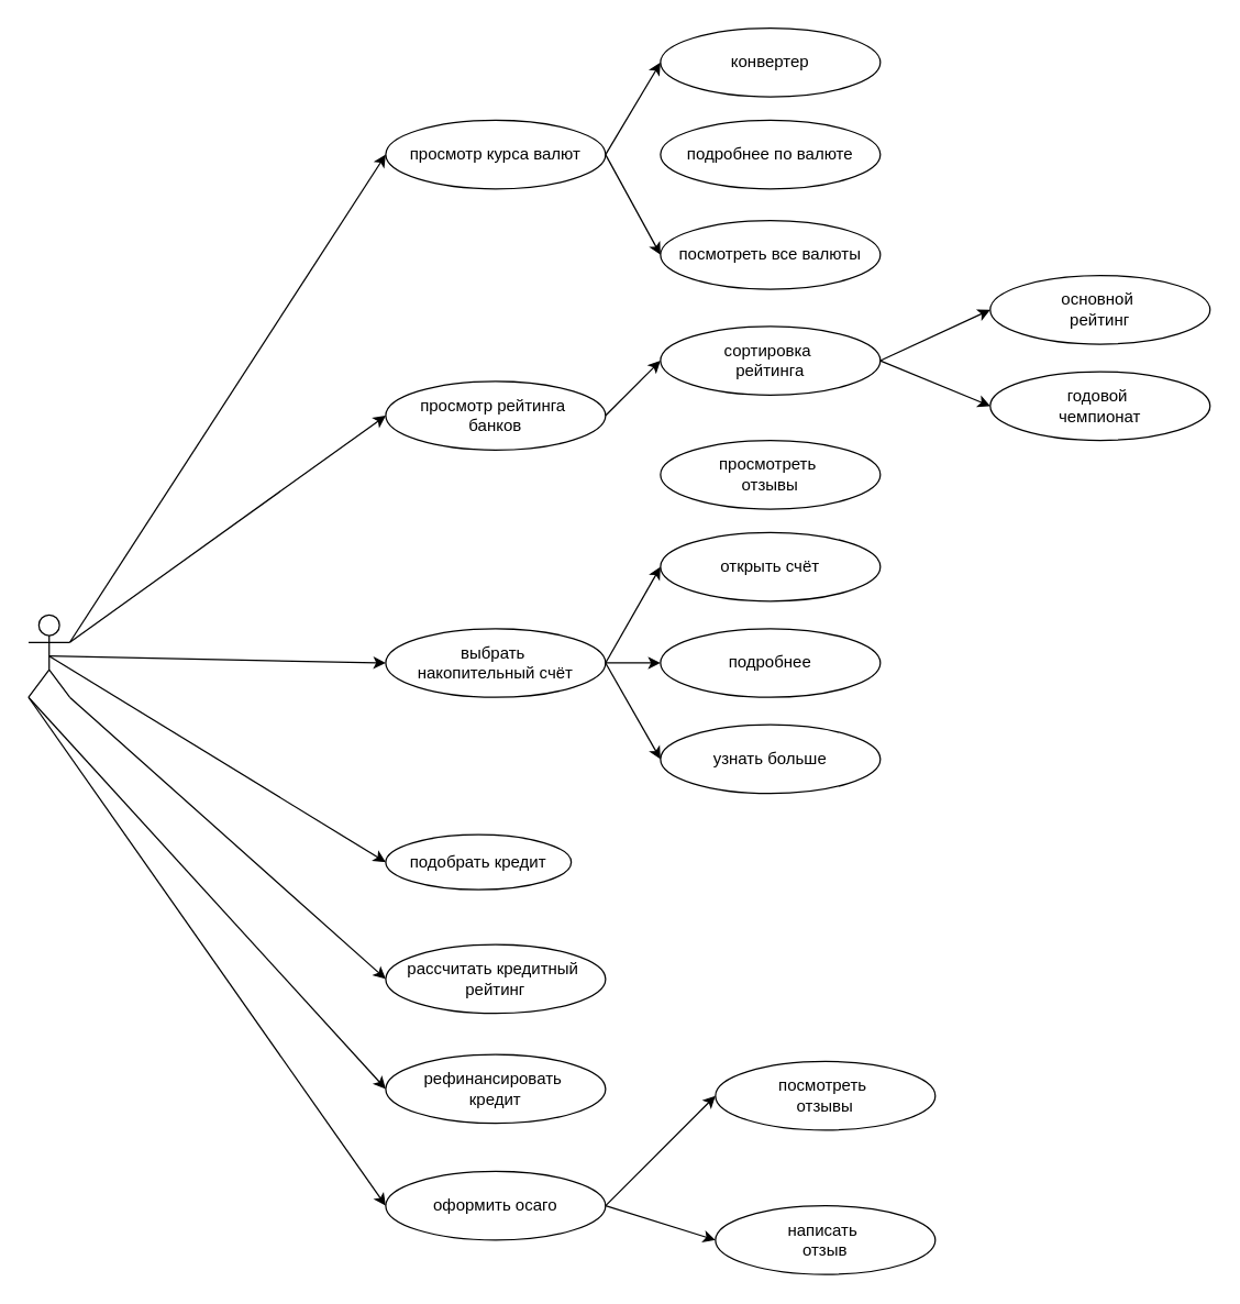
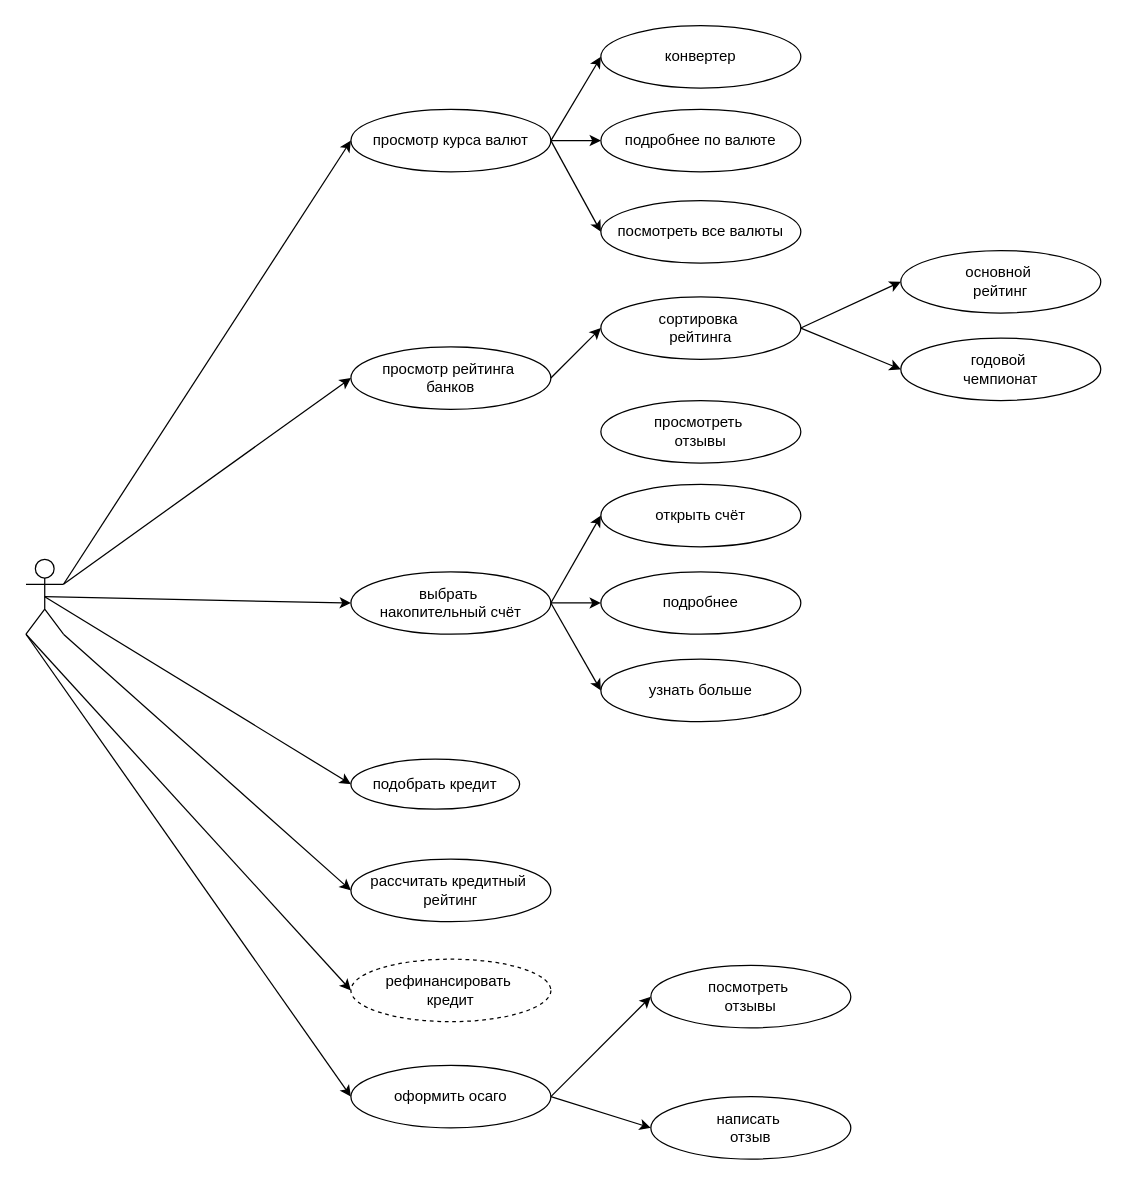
+ <mxCell id="25" value="" style="endArrow=classic;html=1;entryX=0;entryY=0.5;entryDx=0;entryDy=0;exitX=1;exitY=0.5;exitDx=0;exitDy=0;" parent="1" source="21" target="22" edge="1"><mxGeometry width="50" height="50" relative="1" as="geometry"><mxPoint x="440" y="82" as="sourcePoint" /><mxPoint x="520" y="40" as="targetPoint" /></mxGeometry></mxCell>
- <mxCell id="3" value="рефинансировать&amp;nbsp;&lt;br&gt;кредит" style="ellipse;whiteSpace=wrap;html=1;" parent="1" vertex="1"><mxGeometry x="280" y="767" width="160" height="50" as="geometry" /></mxCell>
+ <mxCell id="3" value="рефинансировать&amp;nbsp;&lt;br&gt;кредит" style="ellipse;whiteSpace=wrap;html=1;dashed=1;" parent="1" vertex="1"><mxGeometry x="280" y="767" width="160" height="50" as="geometry" /></mxCell>
